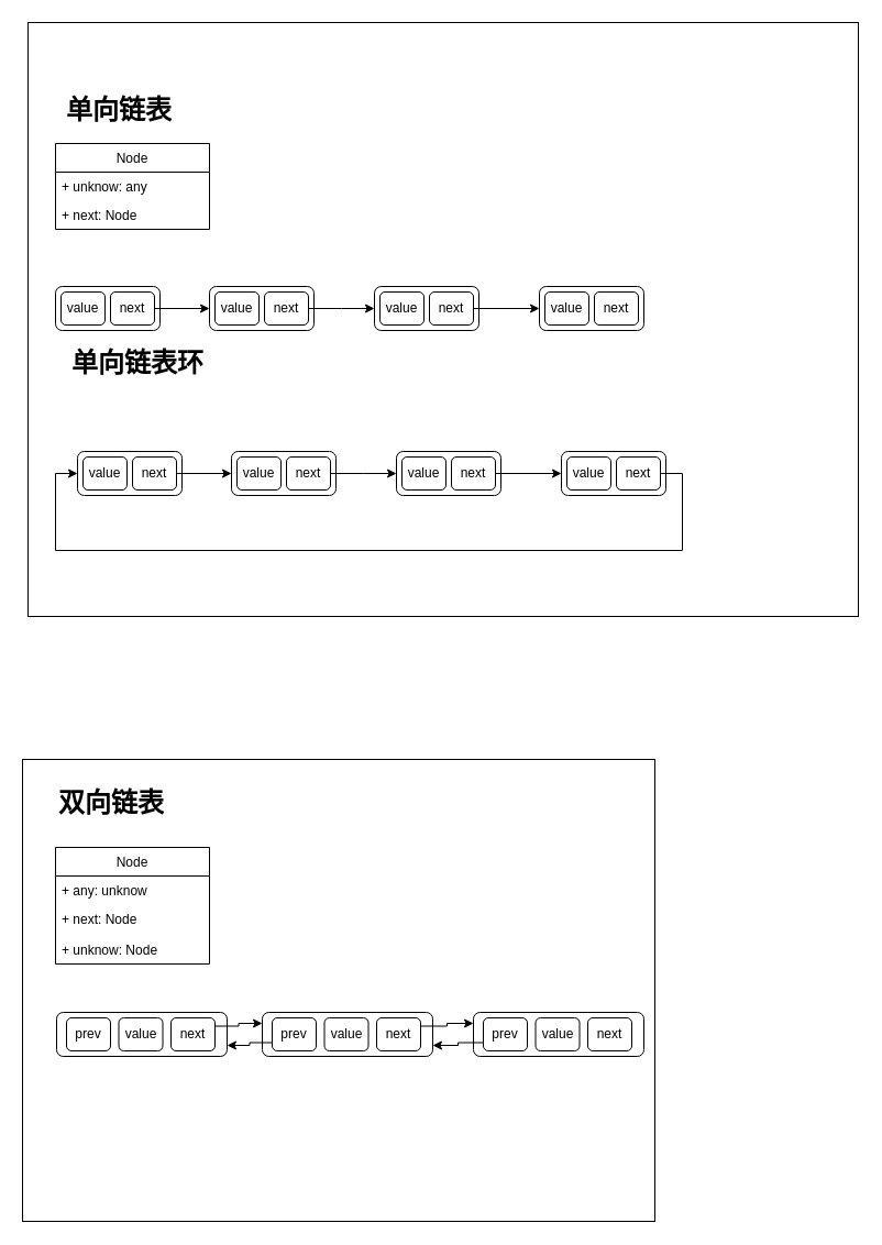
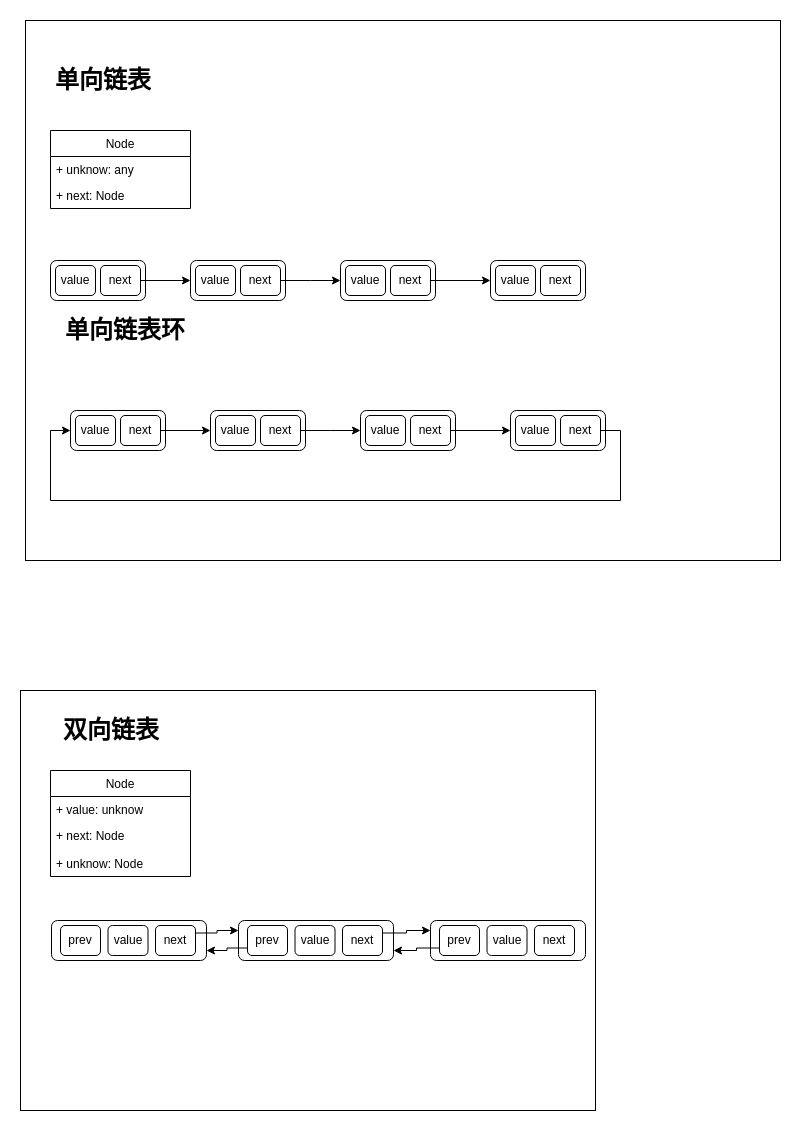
- <mxCell id="26" value="&lt;h1&gt;单向链表&lt;/h1&gt;" style="text;html=1;strokeColor=none;fillColor=none;spacing=5;spacingTop=-20;whiteSpace=wrap;overflow=hidden;rounded=0;" parent="1" vertex="1"><mxGeometry x="55" y="80" width="112" height="40" as="geometry" /></mxCell>
+ <mxCell id="26" value="&lt;h1&gt;单向链表&lt;/h1&gt;" style="text;html=1;strokeColor=none;fillColor=none;spacing=5;spacingTop=-20;whiteSpace=wrap;overflow=hidden;rounded=0;" parent="1" vertex="1"><mxGeometry x="50" y="60" width="112" height="40" as="geometry" /></mxCell>
- <mxCell id="27" value="&lt;h1&gt;双向链表&lt;/h1&gt;" style="text;html=1;strokeColor=none;fillColor=none;spacing=5;spacingTop=-20;whiteSpace=wrap;overflow=hidden;rounded=0;" parent="1" vertex="1"><mxGeometry x="47.5" y="710" width="190" height="40" as="geometry" /></mxCell>
+ <mxCell id="27" value="&lt;h1&gt;双向链表&lt;/h1&gt;" style="text;html=1;strokeColor=none;fillColor=none;spacing=5;spacingTop=-20;whiteSpace=wrap;overflow=hidden;rounded=0;" parent="1" vertex="1"><mxGeometry x="57.5" y="710" width="190" height="40" as="geometry" /></mxCell>
- <mxCell id="29" value="+ any: unknow" style="text;strokeColor=none;fillColor=none;align=left;verticalAlign=top;spacingLeft=4;spacingRight=4;overflow=hidden;rotatable=0;points=[[0,0.5],[1,0.5]];portConstraint=eastwest;" parent="28" vertex="1"><mxGeometry y="26" width="140" height="26" as="geometry" /></mxCell>
+ <mxCell id="29" value="+ value: unknow" style="text;strokeColor=none;fillColor=none;align=left;verticalAlign=top;spacingLeft=4;spacingRight=4;overflow=hidden;rotatable=0;points=[[0,0.5],[1,0.5]];portConstraint=eastwest;" parent="28" vertex="1"><mxGeometry y="26" width="140" height="26" as="geometry" /></mxCell>
